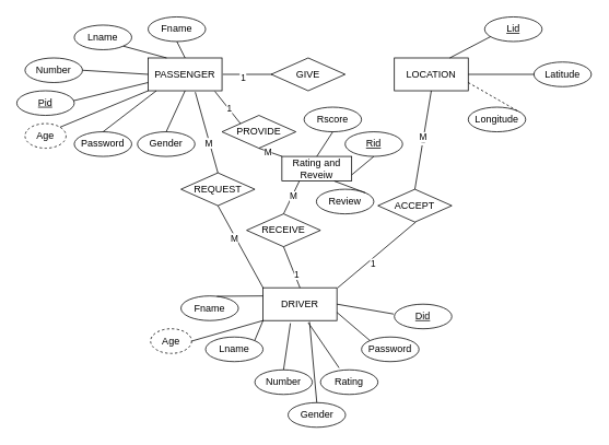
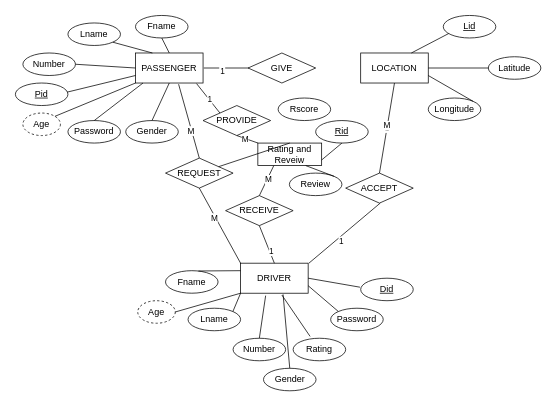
- <mxCell id="32" value="" style="endArrow=none;html=1;rounded=0;exitX=1;exitY=0.75;exitDx=0;exitDy=0;entryX=1;entryY=0;entryDx=0;entryDy=0;dashed=1;" edge="1" parent="1" source="3" target="28"><mxGeometry relative="1" as="geometry"><mxPoint x="580" y="100" as="sourcePoint" /><mxPoint x="660" y="100" as="targetPoint" /></mxGeometry></mxCell>
+ <mxCell id="32" value="" style="endArrow=none;html=1;rounded=0;exitX=1;exitY=0.75;exitDx=0;exitDy=0;entryX=1;entryY=0;entryDx=0;entryDy=0;" edge="1" parent="1" source="3" target="28"><mxGeometry relative="1" as="geometry"><mxPoint x="580" y="100" as="sourcePoint" /><mxPoint x="660" y="100" as="targetPoint" /></mxGeometry></mxCell>
- <mxCell id="51" value="" style="endArrow=none;html=1;rounded=0;exitX=0.5;exitY=0;exitDx=0;exitDy=0;entryX=0.5;entryY=1;entryDx=0;entryDy=0;" edge="1" parent="1" source="47" target="49"><mxGeometry relative="1" as="geometry"><mxPoint x="235" y="80" as="sourcePoint" /><mxPoint x="225" y="60" as="targetPoint" /></mxGeometry></mxCell>
+ <mxCell id="51" value="" style="endArrow=none;html=1;rounded=0;exitX=0.5;exitY=0;exitDx=0;exitDy=0;" edge="1" parent="1" source="47" target="6"><mxGeometry relative="1" as="geometry"><mxPoint x="235" y="80" as="sourcePoint" /><mxPoint x="225" y="60" as="targetPoint" /></mxGeometry></mxCell>
